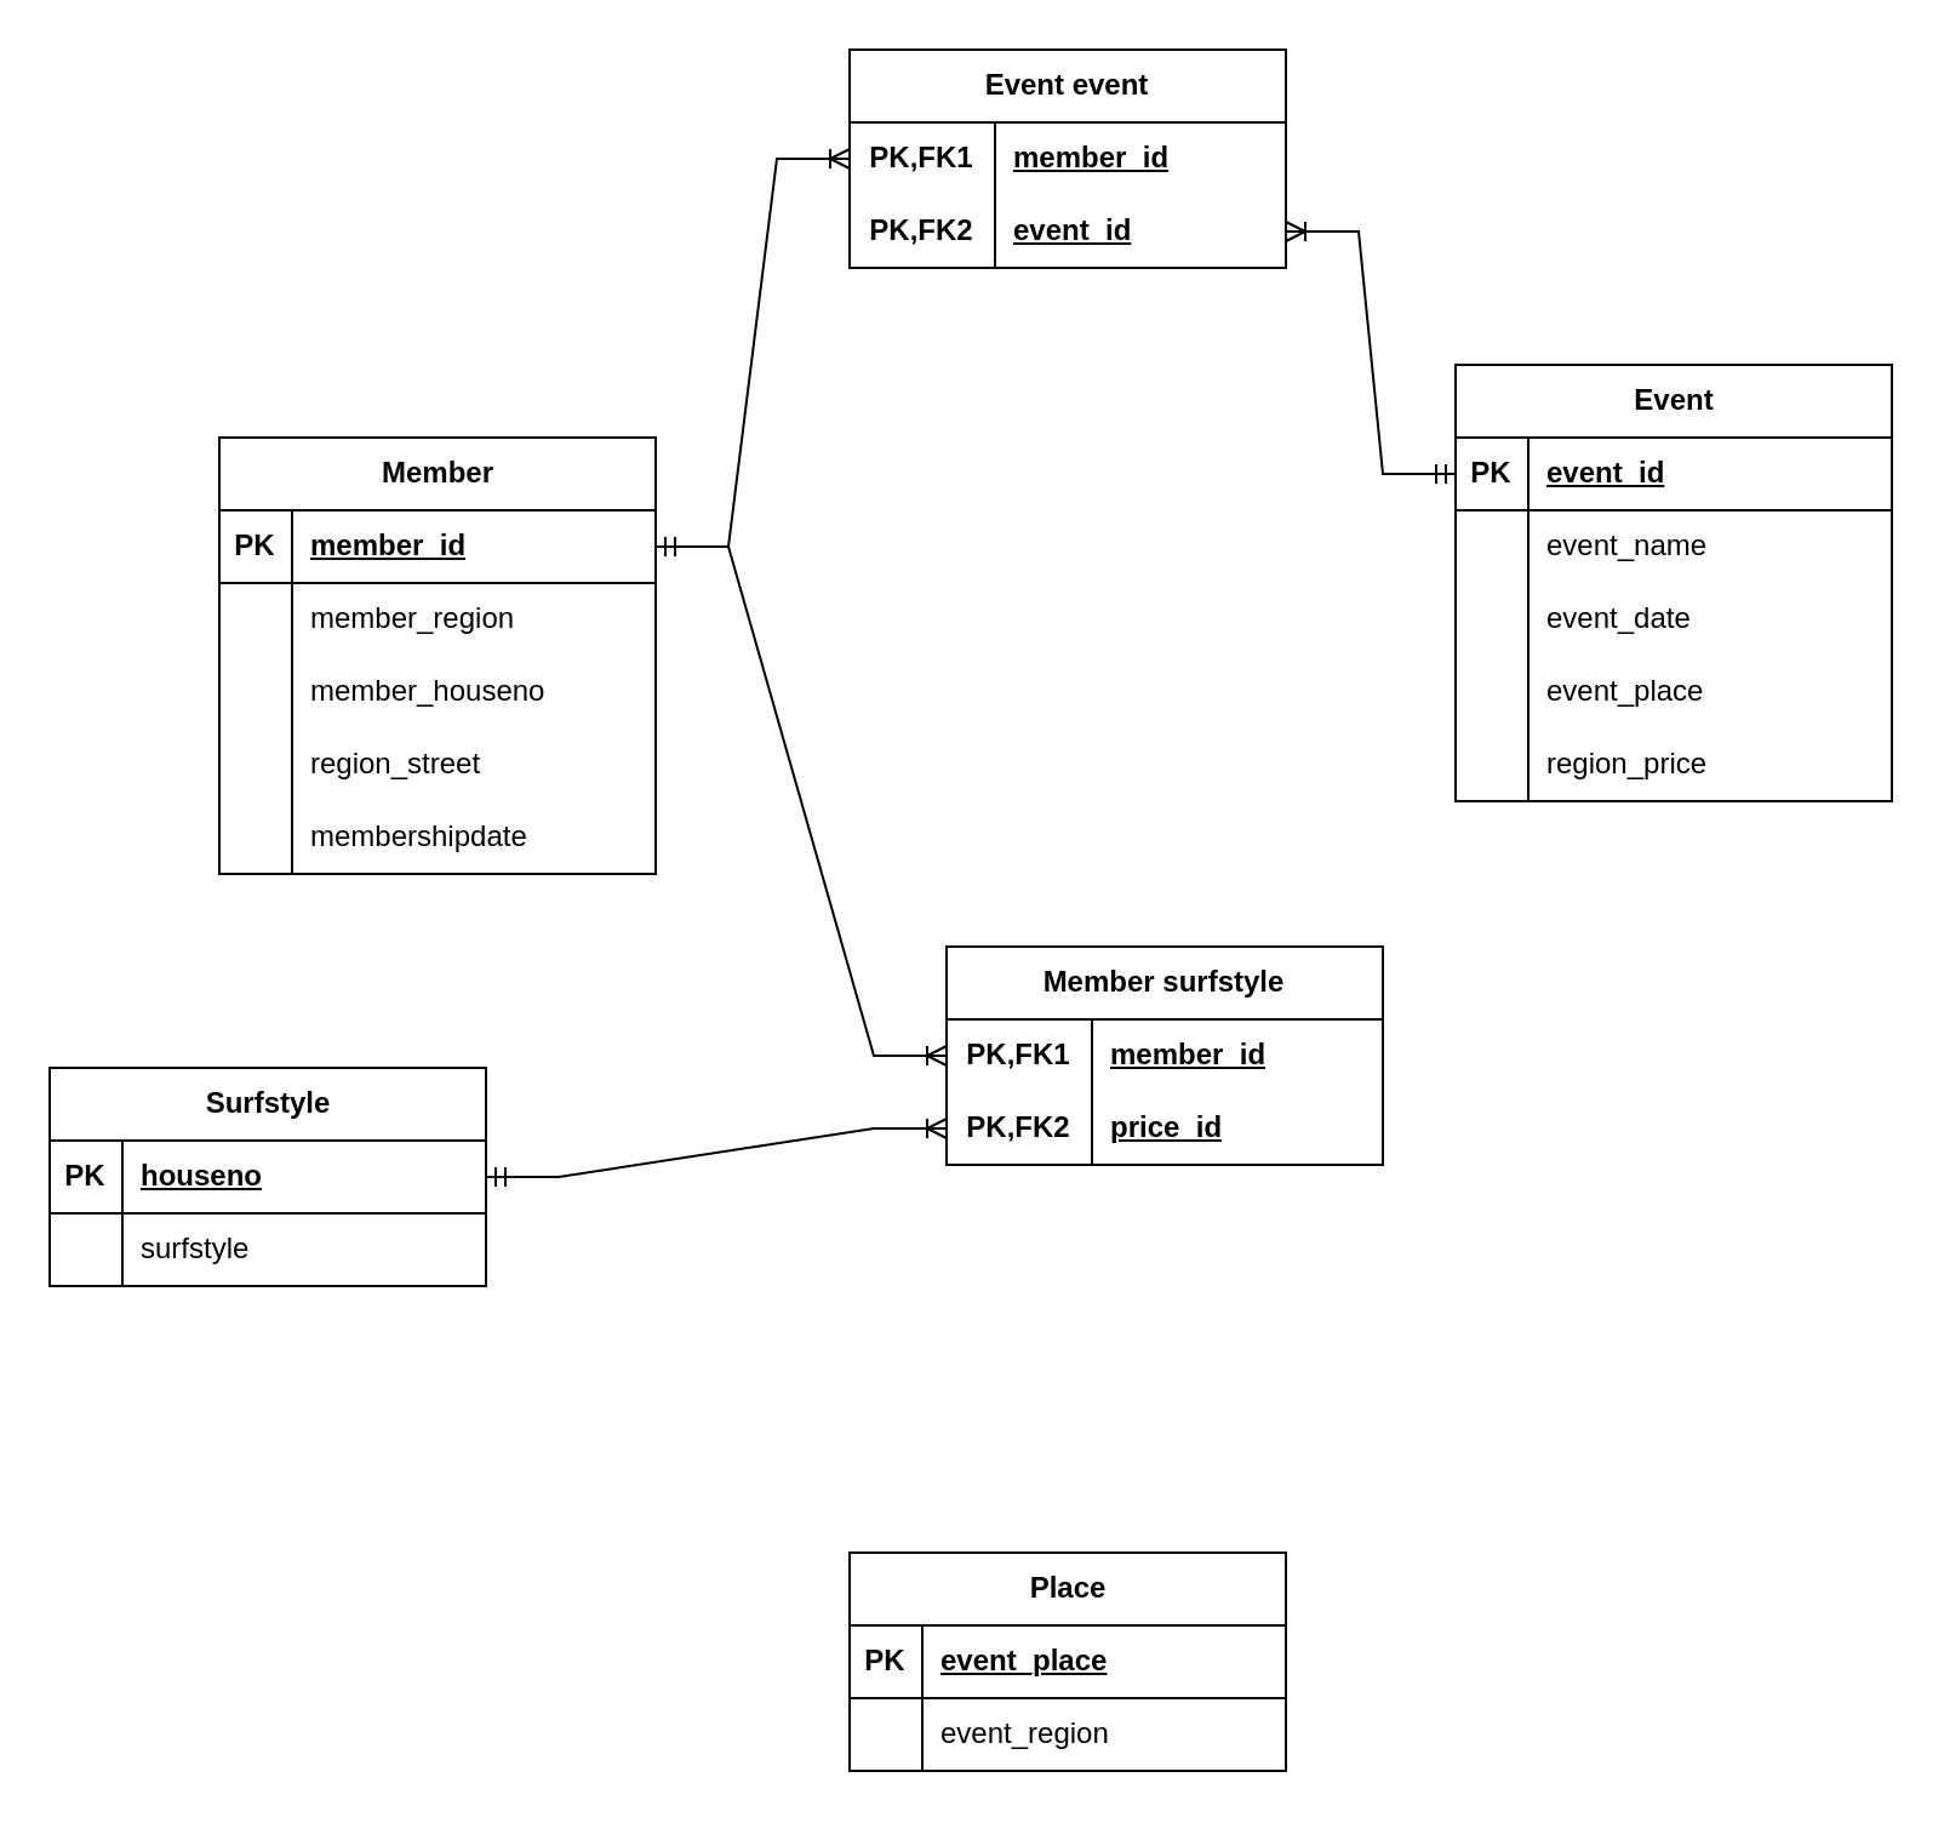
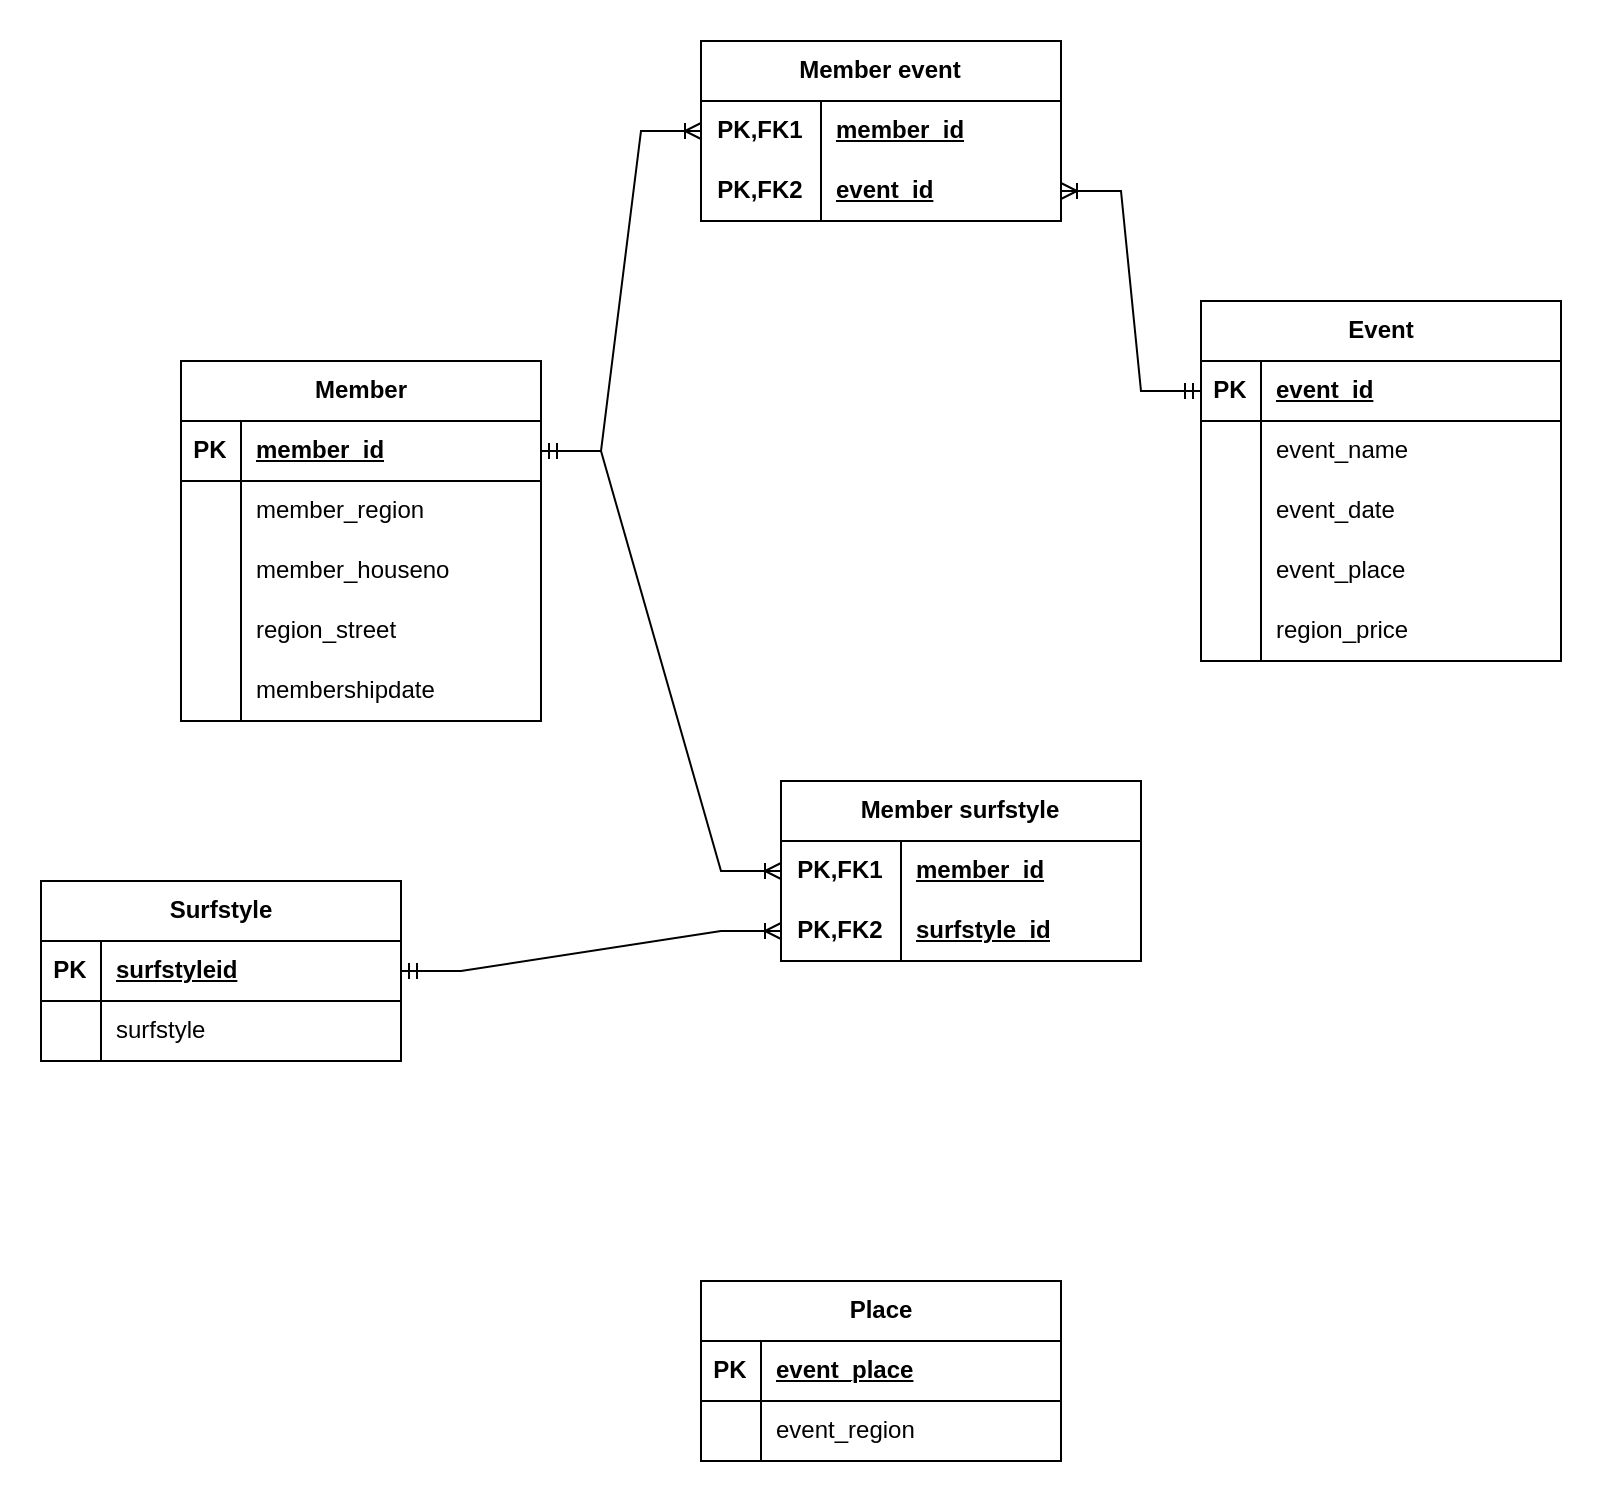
- <mxCell id="25" value="Event event" style="shape=table;startSize=30;container=1;collapsible=1;childLayout=tableLayout;fixedRows=1;rowLines=0;fontStyle=1;align=center;resizeLast=1;html=1;whiteSpace=wrap;" parent="1" vertex="1"><mxGeometry x="350" y="20" width="180" height="90" as="geometry" /></mxCell>
+ <mxCell id="25" value="Member event" style="shape=table;startSize=30;container=1;collapsible=1;childLayout=tableLayout;fixedRows=1;rowLines=0;fontStyle=1;align=center;resizeLast=1;html=1;whiteSpace=wrap;" parent="1" vertex="1"><mxGeometry x="350" y="20" width="180" height="90" as="geometry" /></mxCell>
- <mxCell id="24" value="price_id" style="shape=partialRectangle;connectable=0;fillColor=none;top=0;left=0;bottom=0;right=0;align=left;spacingLeft=6;fontStyle=5;overflow=hidden;html=1;whiteSpace=wrap;" parent="22" vertex="1"><mxGeometry x="60" width="120" height="30" as="geometry"><mxRectangle width="120" height="30" as="alternateBounds" /></mxGeometry></mxCell>
+ <mxCell id="24" value="surfstyle_id" style="shape=partialRectangle;connectable=0;fillColor=none;top=0;left=0;bottom=0;right=0;align=left;spacingLeft=6;fontStyle=5;overflow=hidden;html=1;whiteSpace=wrap;" parent="22" vertex="1"><mxGeometry x="60" width="120" height="30" as="geometry"><mxRectangle width="120" height="30" as="alternateBounds" /></mxGeometry></mxCell>
- <mxCell id="35" value="houseno" style="shape=partialRectangle;connectable=0;fillColor=none;top=0;left=0;bottom=0;right=0;align=left;spacingLeft=6;fontStyle=5;overflow=hidden;whiteSpace=wrap;html=1;" parent="33" vertex="1"><mxGeometry x="30" width="150" height="30" as="geometry"><mxRectangle width="150" height="30" as="alternateBounds" /></mxGeometry></mxCell>
+ <mxCell id="35" value="surfstyleid" style="shape=partialRectangle;connectable=0;fillColor=none;top=0;left=0;bottom=0;right=0;align=left;spacingLeft=6;fontStyle=5;overflow=hidden;whiteSpace=wrap;html=1;" parent="33" vertex="1"><mxGeometry x="30" width="150" height="30" as="geometry"><mxRectangle width="150" height="30" as="alternateBounds" /></mxGeometry></mxCell>
